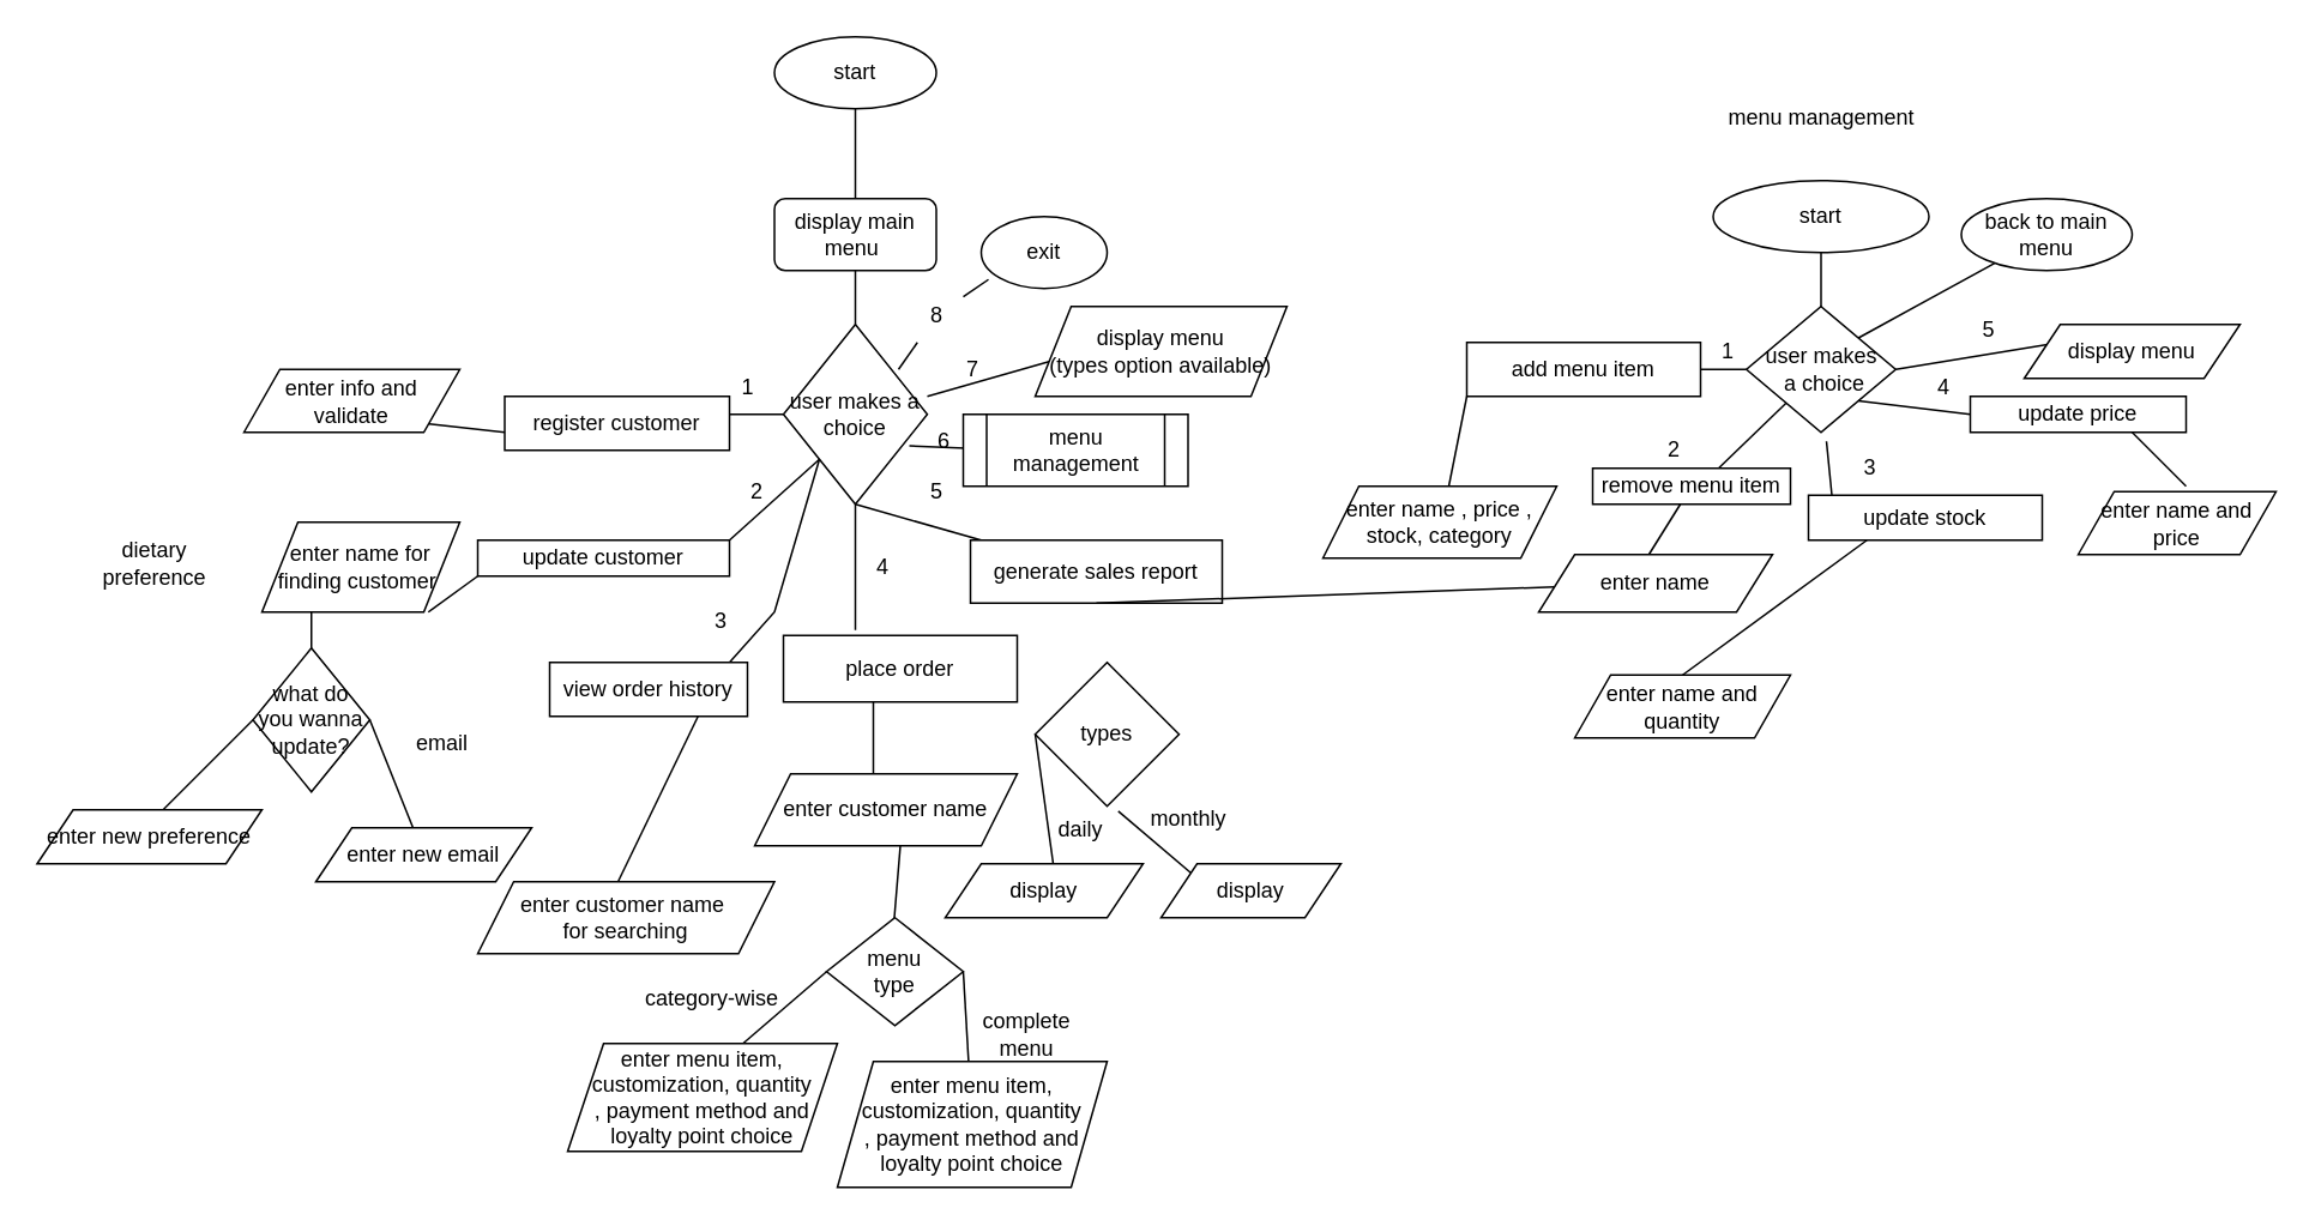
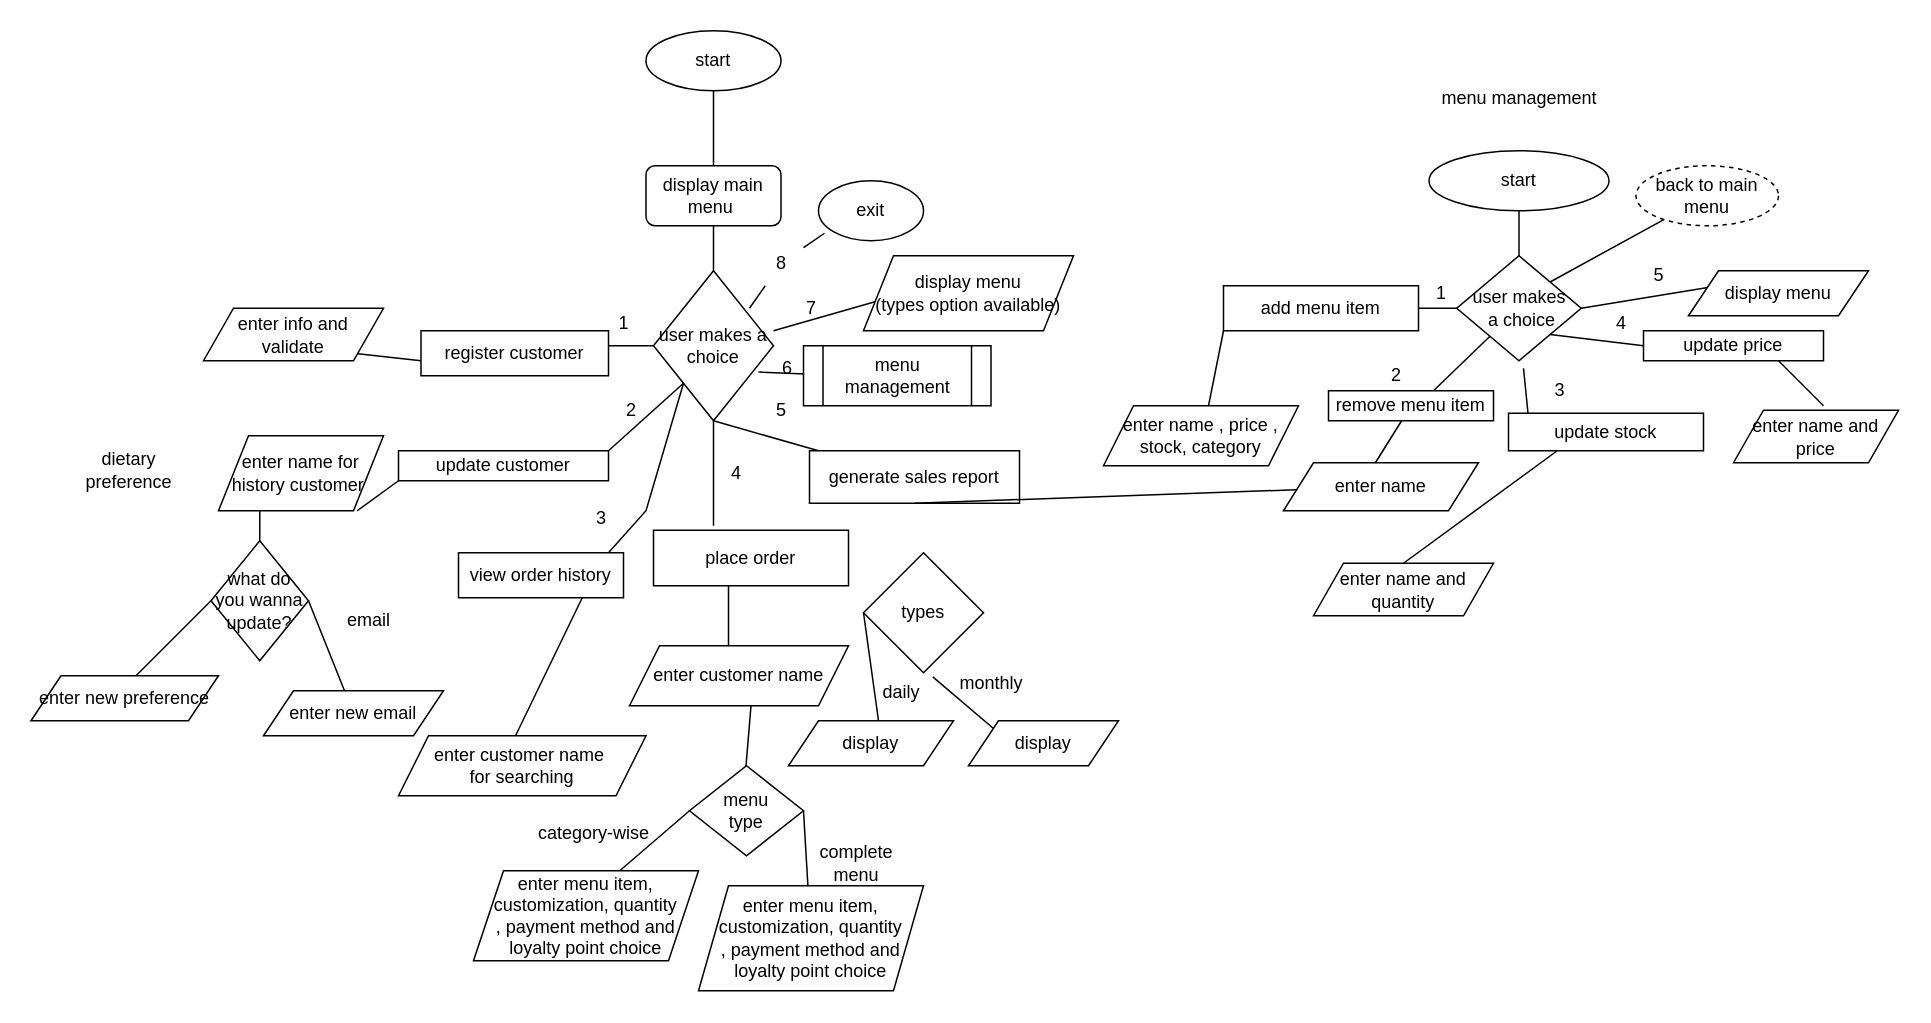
- <mxCell id="92" value="back to main menu" style="ellipse;whiteSpace=wrap;html=1;" vertex="1" parent="1"><mxGeometry x="1090" y="110" width="95" height="40" as="geometry" /></mxCell>
+ <mxCell id="92" value="back to main menu" style="ellipse;whiteSpace=wrap;html=1;dashed=1;" vertex="1" parent="1"><mxGeometry x="1090" y="110" width="95" height="40" as="geometry" /></mxCell>
- <mxCell id="25" value="enter name for finding customer&amp;nbsp;" style="shape=parallelogram;perimeter=parallelogramPerimeter;whiteSpace=wrap;html=1;fixedSize=1;" vertex="1" parent="1"><mxGeometry x="145" y="290" width="110" height="50" as="geometry" /></mxCell>
+ <mxCell id="25" value="enter name for history customer&amp;nbsp;" style="shape=parallelogram;perimeter=parallelogramPerimeter;whiteSpace=wrap;html=1;fixedSize=1;" vertex="1" parent="1"><mxGeometry x="145" y="290" width="110" height="50" as="geometry" /></mxCell>
